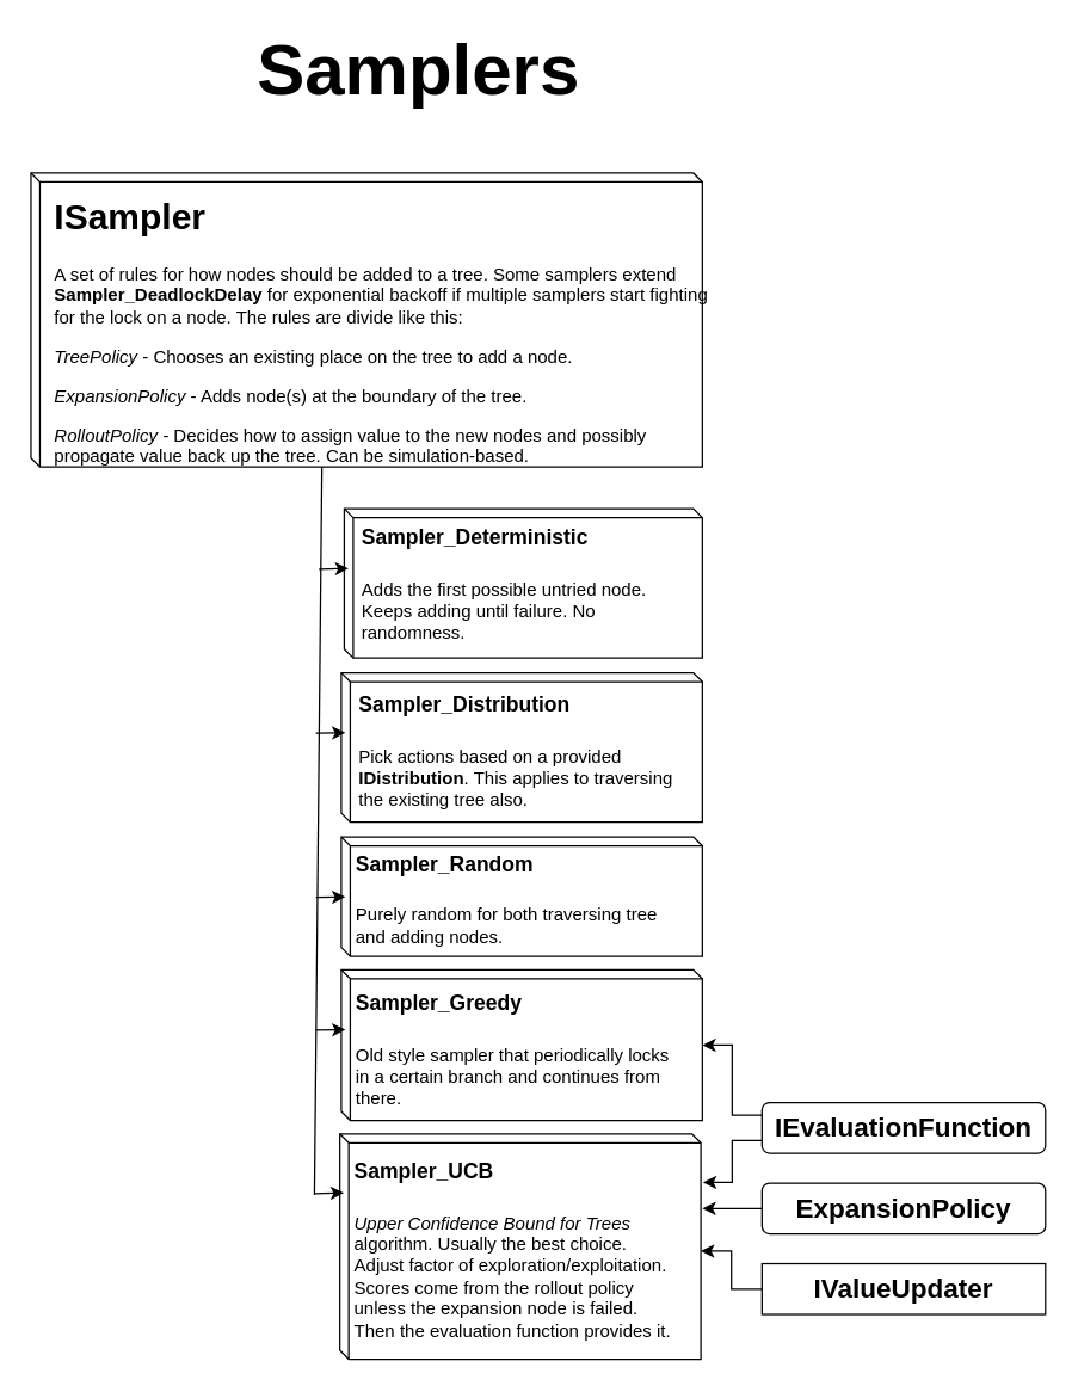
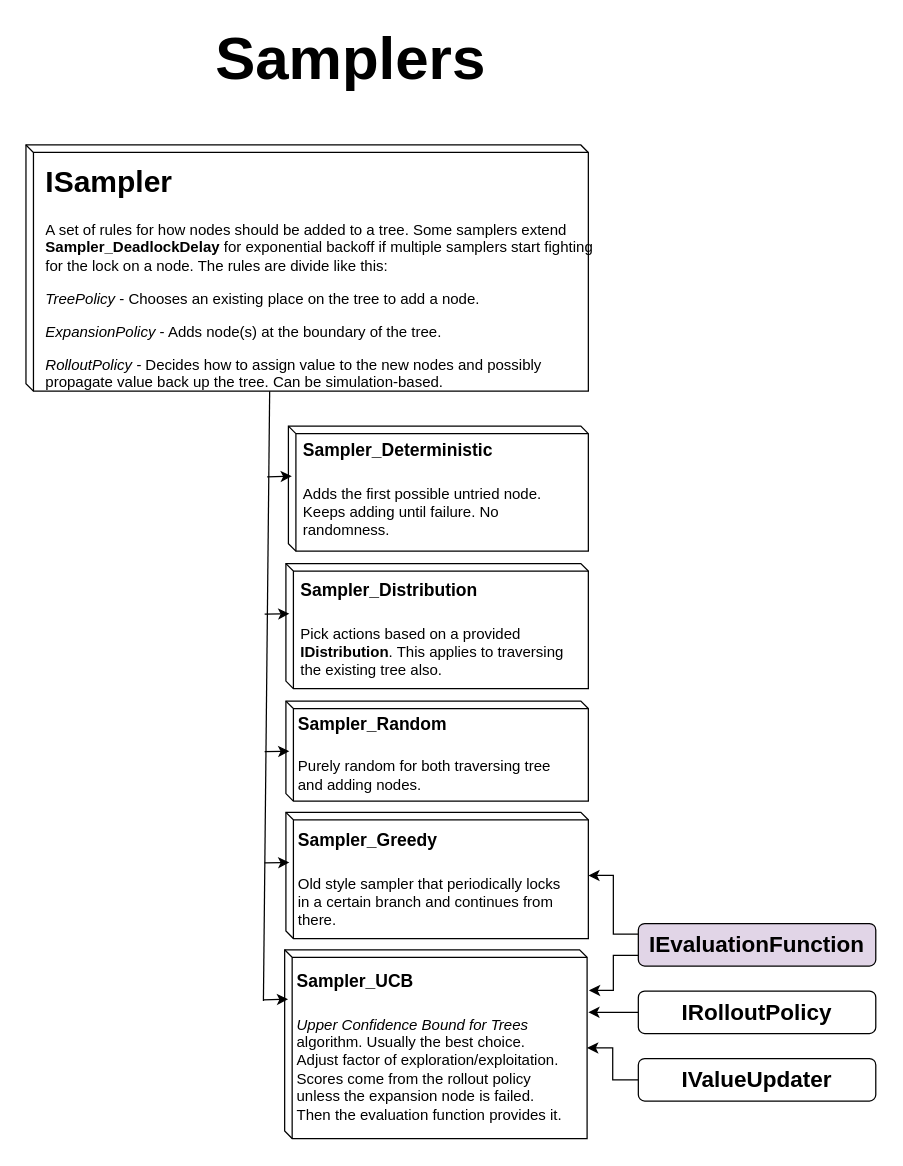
- <mxCell id="23" value="&lt;font style=&quot;font-size: 18px&quot;&gt;&lt;b&gt;IEvaluationFunction&lt;/b&gt;&lt;/font&gt;" style="rounded=1;whiteSpace=wrap;html=1;" vertex="1" parent="1"><mxGeometry x="510" y="738.5" width="190" height="34" as="geometry" /></mxCell>
+ <mxCell id="23" value="&lt;font style=&quot;font-size: 18px&quot;&gt;&lt;b&gt;IEvaluationFunction&lt;/b&gt;&lt;/font&gt;" style="rounded=1;whiteSpace=wrap;html=1;fillColor=#e1d5e7;" vertex="1" parent="1"><mxGeometry x="510" y="738.5" width="190" height="34" as="geometry" /></mxCell>
- <mxCell id="25" value="&lt;span style=&quot;font-size: 18px&quot;&gt;&lt;b&gt;ExpansionPolicy&lt;br&gt;&lt;/b&gt;&lt;/span&gt;" style="rounded=1;whiteSpace=wrap;html=1;" vertex="1" parent="1"><mxGeometry x="510" y="792.5" width="190" height="34" as="geometry" /></mxCell>
+ <mxCell id="25" value="&lt;span style=&quot;font-size: 18px&quot;&gt;&lt;b&gt;IRolloutPolicy&lt;br&gt;&lt;/b&gt;&lt;/span&gt;" style="rounded=1;whiteSpace=wrap;html=1;" vertex="1" parent="1"><mxGeometry x="510" y="792.5" width="190" height="34" as="geometry" /></mxCell>
- <mxCell id="27" value="&lt;span style=&quot;font-size: 18px&quot;&gt;&lt;b&gt;IValueUpdater&lt;br&gt;&lt;/b&gt;&lt;/span&gt;" style="whiteSpace=wrap;html=1;rounded=0;" vertex="1" parent="1"><mxGeometry x="510" y="846.5" width="190" height="34" as="geometry" /></mxCell>
+ <mxCell id="27" value="&lt;span style=&quot;font-size: 18px&quot;&gt;&lt;b&gt;IValueUpdater&lt;br&gt;&lt;/b&gt;&lt;/span&gt;" style="rounded=1;whiteSpace=wrap;html=1;" vertex="1" parent="1"><mxGeometry x="510" y="846.5" width="190" height="34" as="geometry" /></mxCell>
